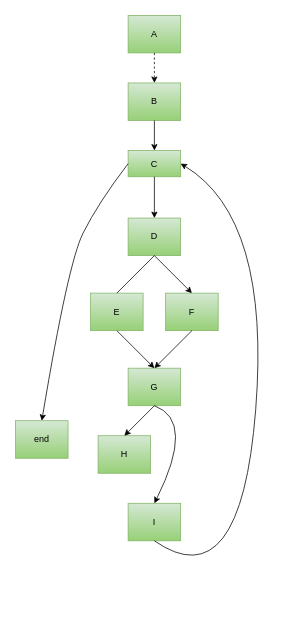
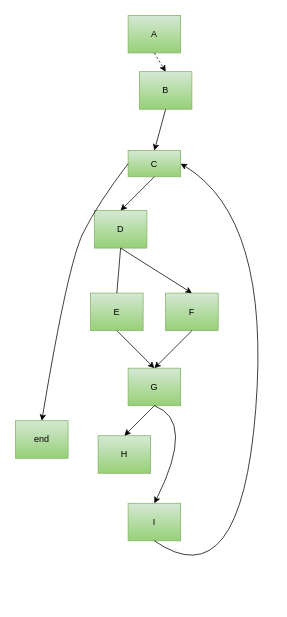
- <mxCell id="3" value="B" style="rounded=0;whiteSpace=wrap;html=1;fillColor=#d5e8d4;gradientColor=#97d077;strokeColor=#82b366;" vertex="1" parent="1"><mxGeometry x="170" y="110" width="70" height="50" as="geometry" /></mxCell>
+ <mxCell id="3" value="B" style="rounded=0;whiteSpace=wrap;html=1;fillColor=#d5e8d4;gradientColor=#97d077;strokeColor=#82b366;" vertex="1" parent="1"><mxGeometry x="185" y="95" width="70" height="50" as="geometry" /></mxCell>
- <mxCell id="5" value="D" style="rounded=0;whiteSpace=wrap;html=1;fillColor=#d5e8d4;gradientColor=#97d077;strokeColor=#82b366;" vertex="1" parent="1"><mxGeometry x="170" y="290" width="70" height="50" as="geometry" /></mxCell>
+ <mxCell id="5" value="D" style="rounded=0;whiteSpace=wrap;html=1;fillColor=#d5e8d4;gradientColor=#97d077;strokeColor=#82b366;" vertex="1" parent="1"><mxGeometry x="125" y="280" width="70" height="50" as="geometry" /></mxCell>
